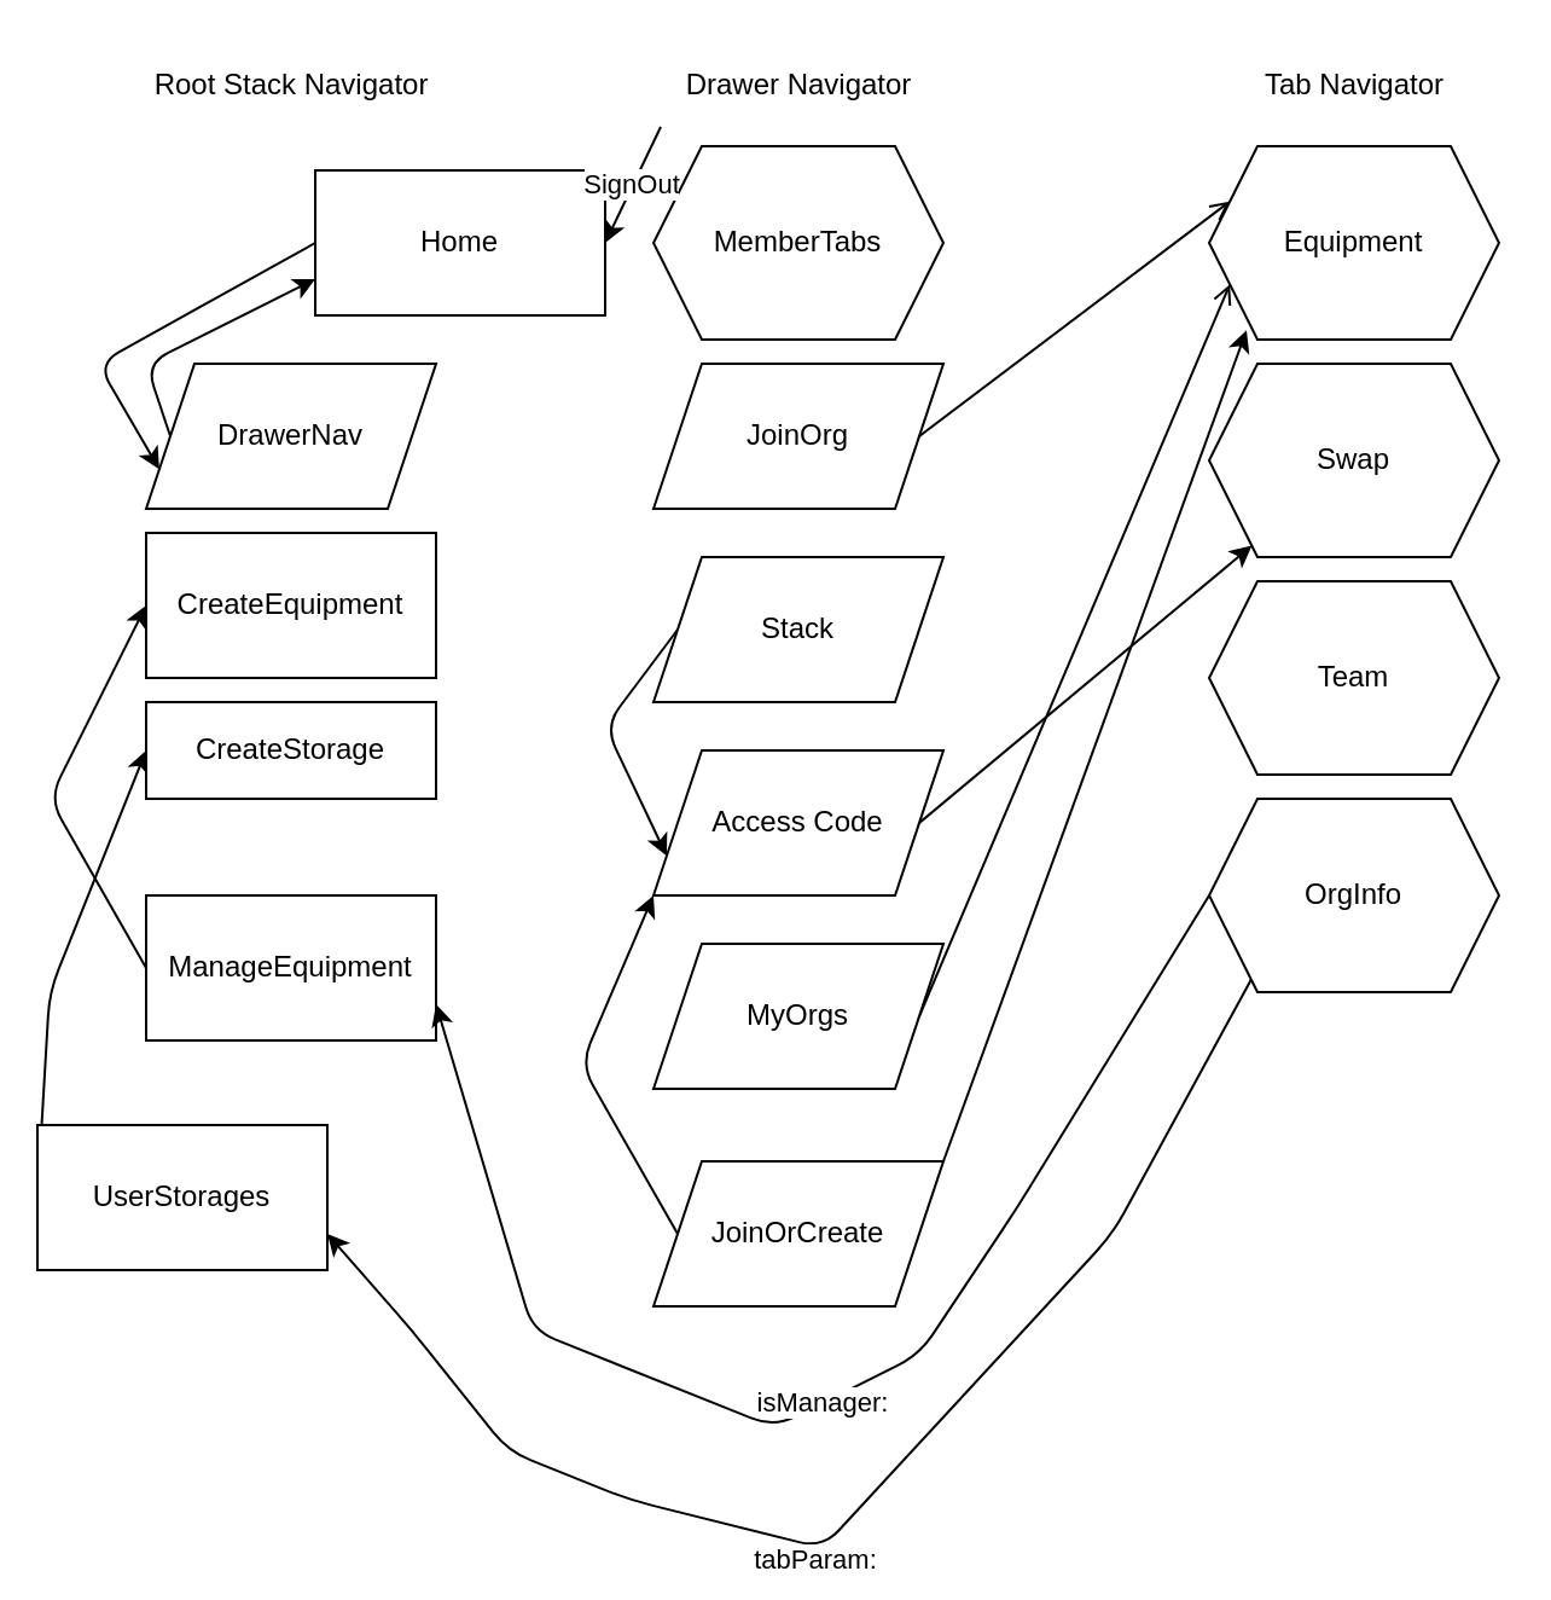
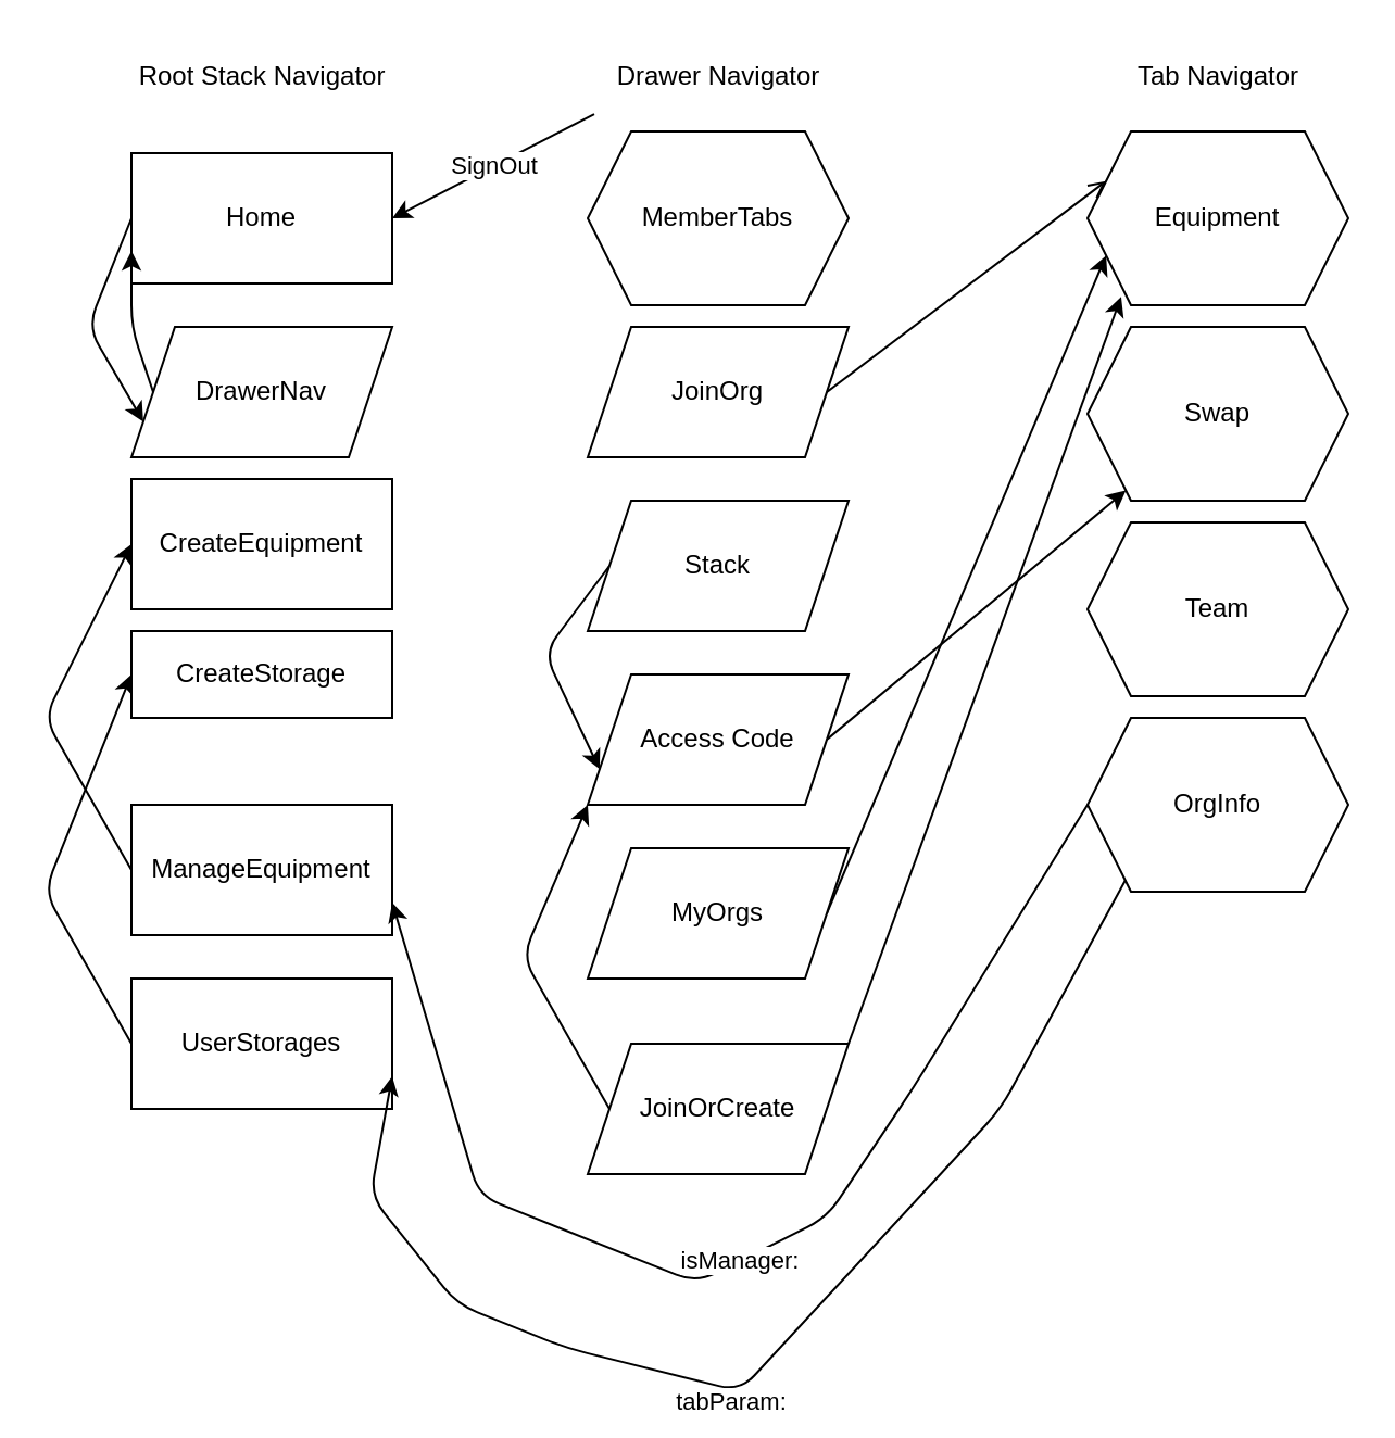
- <mxCell id="3" value="Home" style="whiteSpace=wrap;html=1;" parent="1" vertex="1"><mxGeometry x="130" y="70" width="120" height="60" as="geometry" /></mxCell>
+ <mxCell id="3" value="Home" style="whiteSpace=wrap;html=1;" parent="1" vertex="1"><mxGeometry x="60" y="70" width="120" height="60" as="geometry" /></mxCell>
- <mxCell id="21" style="edgeStyle=none;html=1;exitX=1;exitY=0.5;exitDx=0;exitDy=0;entryX=0;entryY=0.75;entryDx=0;entryDy=0;endArrow=open;" parent="1" source="22" target="27" edge="1"><mxGeometry relative="1" as="geometry" /></mxCell>
+ <mxCell id="21" style="edgeStyle=none;html=1;exitX=1;exitY=0.5;exitDx=0;exitDy=0;entryX=0;entryY=0.75;entryDx=0;entryDy=0;" parent="1" source="22" target="27" edge="1"><mxGeometry relative="1" as="geometry" /></mxCell>
- <mxCell id="9" value="UserStorages" style="whiteSpace=wrap;html=1;" parent="1" vertex="1"><mxGeometry x="15" y="465" width="120" height="60" as="geometry" /></mxCell>
+ <mxCell id="9" value="UserStorages" style="whiteSpace=wrap;html=1;" parent="1" vertex="1"><mxGeometry x="60" y="450" width="120" height="60" as="geometry" /></mxCell>
